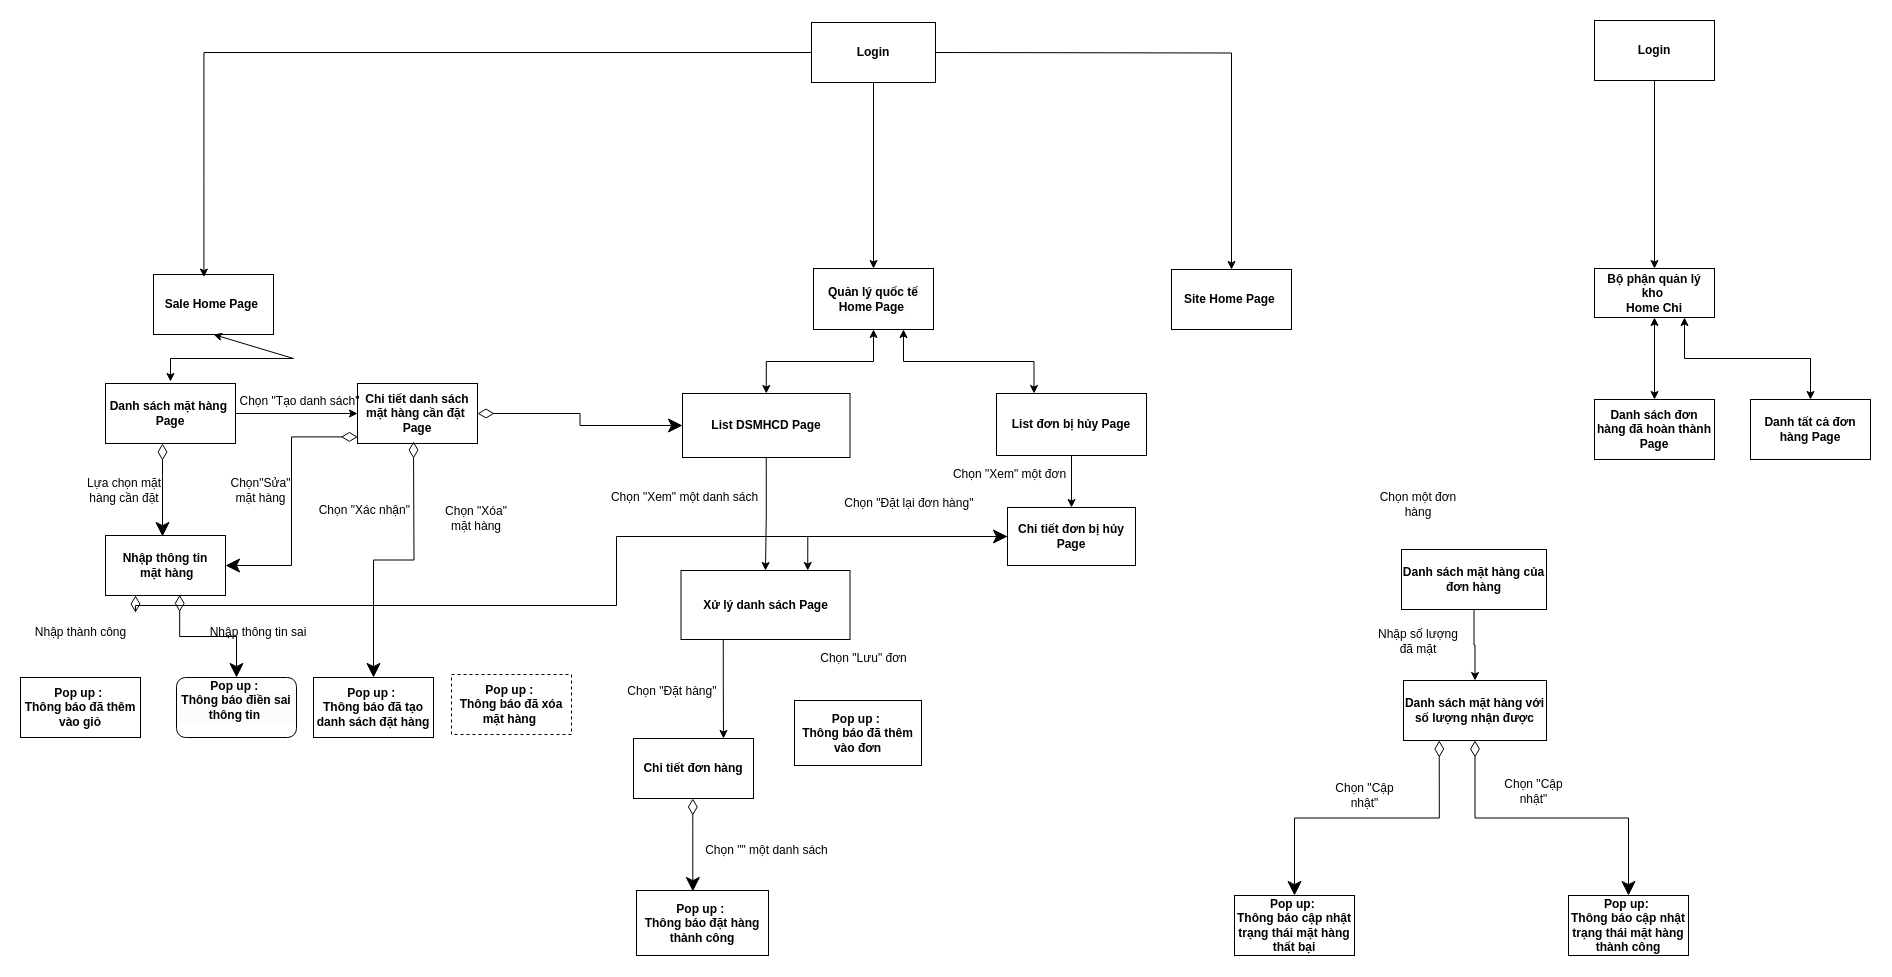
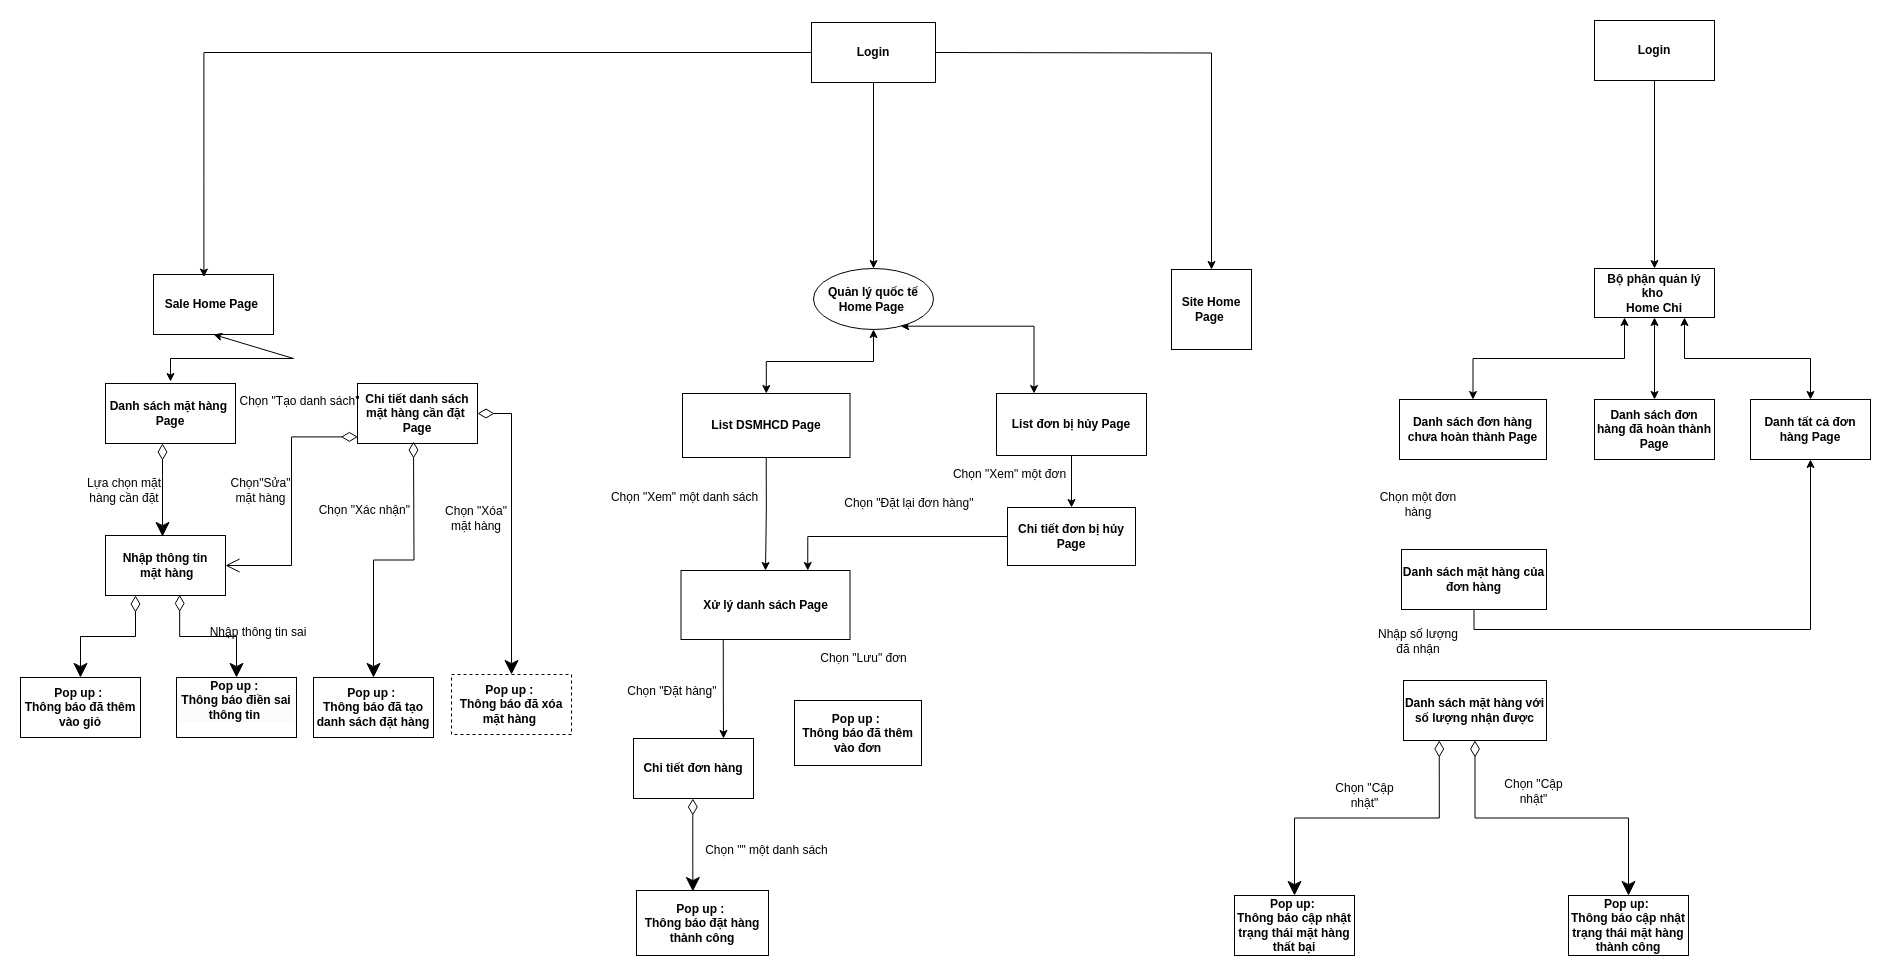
- <mxCell id="8" value="&lt;b&gt;&lt;br&gt;&lt;span style=&quot;color: rgb(0, 0, 0); font-family: Helvetica; font-size: 12px; font-style: normal; font-variant-ligatures: normal; font-variant-caps: normal; letter-spacing: normal; orphans: 2; text-align: center; text-indent: 0px; text-transform: none; widows: 2; word-spacing: 0px; -webkit-text-stroke-width: 0px; white-space: normal; background-color: rgb(251, 251, 251); text-decoration-thickness: initial; text-decoration-style: initial; text-decoration-color: initial; float: none; display: inline !important;&quot;&gt;Quản lý quốc tế Home Page&amp;nbsp;&lt;/span&gt;&lt;/b&gt;&lt;div&gt;&lt;br&gt;&lt;/div&gt;" style="rounded=0;whiteSpace=wrap;html=1;" parent="1" vertex="1"><mxGeometry x="813" y="268" width="120" height="61" as="geometry" /></mxCell>
+ <mxCell id="8" value="&lt;b&gt;&lt;br&gt;&lt;span style=&quot;color: rgb(0, 0, 0); font-family: Helvetica; font-size: 12px; font-style: normal; font-variant-ligatures: normal; font-variant-caps: normal; letter-spacing: normal; orphans: 2; text-align: center; text-indent: 0px; text-transform: none; widows: 2; word-spacing: 0px; -webkit-text-stroke-width: 0px; white-space: normal; background-color: rgb(251, 251, 251); text-decoration-thickness: initial; text-decoration-style: initial; text-decoration-color: initial; float: none; display: inline !important;&quot;&gt;Quản lý quốc tế Home Page&amp;nbsp;&lt;/span&gt;&lt;/b&gt;&lt;div&gt;&lt;br&gt;&lt;/div&gt;" style="ellipse;whiteSpace=wrap;html=1;" parent="1" vertex="1"><mxGeometry x="813" y="268" width="120" height="61" as="geometry" /></mxCell>
- <mxCell id="5" value="&lt;b&gt;&lt;br&gt;Site Home Page&amp;nbsp;&lt;/b&gt;&lt;div&gt;&lt;br&gt;&lt;/div&gt;" style="rounded=0;whiteSpace=wrap;html=1;" parent="1" vertex="1"><mxGeometry x="1171" y="269" width="120" height="60" as="geometry" /></mxCell>
+ <mxCell id="5" value="&lt;b&gt;&lt;br&gt;Site Home Page&amp;nbsp;&lt;/b&gt;&lt;div&gt;&lt;br&gt;&lt;/div&gt;" style="rounded=0;whiteSpace=wrap;html=1;" parent="1" vertex="1"><mxGeometry x="1171" y="269" width="80" height="80" as="geometry" /></mxCell>
+ <mxCell id="16" style="edgeStyle=orthogonalEdgeStyle;rounded=0;orthogonalLoop=1;jettySize=auto;html=1;exitX=0.5;exitY=0;exitDx=0;exitDy=0;entryX=0.25;entryY=1;entryDx=0;entryDy=0;startArrow=classic;startFill=1;" edge="1" parent="1" source="17" target="9"><mxGeometry relative="1" as="geometry" /></mxCell>
- <mxCell id="10" style="edgeStyle=orthogonalEdgeStyle;rounded=0;orthogonalLoop=1;jettySize=auto;html=1;entryX=0;entryY=0.5;entryDx=0;entryDy=0;" parent="1" source="11" target="15" edge="1"><mxGeometry relative="1" as="geometry" /></mxCell>
- <mxCell id="32" value="" style="endArrow=classic;html=1;endSize=12;startArrow=diamondThin;startSize=14;startFill=0;edgeStyle=orthogonalEdgeStyle;align=left;verticalAlign=bottom;rounded=0;exitX=1;exitY=0.5;exitDx=0;exitDy=0;endFill=1;" parent="1" source="15" target="35" edge="1"><mxGeometry x="-1" y="106" relative="1" as="geometry"><mxPoint x="603" y="464" as="sourcePoint" /><mxPoint x="763" y="464" as="targetPoint" /><mxPoint x="-50" y="13" as="offset" /></mxGeometry></mxCell>
+ <mxCell id="32" value="" style="endArrow=classic;html=1;endSize=12;startArrow=diamondThin;startSize=14;startFill=0;edgeStyle=orthogonalEdgeStyle;align=left;verticalAlign=bottom;rounded=0;entryX=0.5;entryY=0;entryDx=0;entryDy=0;exitX=1;exitY=0.5;exitDx=0;exitDy=0;endFill=1;" parent="1" source="15" target="25" edge="1"><mxGeometry x="-1" y="106" relative="1" as="geometry"><mxPoint x="603" y="464" as="sourcePoint" /><mxPoint x="763" y="464" as="targetPoint" /><mxPoint x="-50" y="13" as="offset" /></mxGeometry></mxCell>
+ <mxCell id="17" value="&lt;b&gt;Danh sách đơn hàng chưa hoàn thành Page&lt;/b&gt;" style="rounded=0;whiteSpace=wrap;html=1;" parent="1" vertex="1"><mxGeometry x="1399" y="399" width="147" height="60" as="geometry" /></mxCell>
- <mxCell id="33" value="" style="endArrow=classic;html=1;endSize=12;startArrow=diamondThin;startSize=14;startFill=0;edgeStyle=orthogonalEdgeStyle;align=left;verticalAlign=bottom;rounded=0;entryX=1;entryY=0.5;entryDx=0;entryDy=0;exitX=0.003;exitY=0.89;exitDx=0;exitDy=0;exitPerimeter=0;endFill=1;" parent="1" source="15" target="12" edge="1"><mxGeometry x="-1" y="218" relative="1" as="geometry"><mxPoint x="325" y="494" as="sourcePoint" /><mxPoint x="534" y="545" as="targetPoint" /><mxPoint x="-218" y="211" as="offset" /></mxGeometry></mxCell>
+ <mxCell id="33" value="" style="endArrow=open;html=1;endSize=12;startArrow=diamondThin;startSize=14;startFill=0;edgeStyle=orthogonalEdgeStyle;align=left;verticalAlign=bottom;rounded=0;entryX=1;entryY=0.5;entryDx=0;entryDy=0;exitX=0.003;exitY=0.89;exitDx=0;exitDy=0;exitPerimeter=0;endFill=1;" parent="1" source="15" target="12" edge="1"><mxGeometry x="-1" y="218" relative="1" as="geometry"><mxPoint x="325" y="494" as="sourcePoint" /><mxPoint x="534" y="545" as="targetPoint" /><mxPoint x="-218" y="211" as="offset" /></mxGeometry></mxCell>
- <mxCell id="23" value="" style="endArrow=classic;html=1;endSize=12;startArrow=diamondThin;startSize=14;startFill=0;edgeStyle=orthogonalEdgeStyle;align=left;verticalAlign=bottom;rounded=0;exitX=0.25;exitY=1;exitDx=0;exitDy=0;endFill=1;" parent="1" source="12" target="63" edge="1"><mxGeometry x="-0.097" y="-138" relative="1" as="geometry"><mxPoint x="38" y="422" as="sourcePoint" /><mxPoint x="-2" y="483" as="targetPoint" /><mxPoint x="79" y="-125" as="offset" /></mxGeometry></mxCell>
+ <mxCell id="23" value="" style="endArrow=classic;html=1;endSize=12;startArrow=diamondThin;startSize=14;startFill=0;edgeStyle=orthogonalEdgeStyle;align=left;verticalAlign=bottom;rounded=0;exitX=0.25;exitY=1;exitDx=0;exitDy=0;endFill=1;" parent="1" source="12" target="13" edge="1"><mxGeometry x="-0.097" y="-138" relative="1" as="geometry"><mxPoint x="38" y="422" as="sourcePoint" /><mxPoint x="-2" y="483" as="targetPoint" /><mxPoint x="79" y="-125" as="offset" /></mxGeometry></mxCell>
- <mxCell id="28" value="Nhập thành công" style="text;html=1;strokeColor=none;fillColor=none;align=center;verticalAlign=middle;whiteSpace=wrap;overflow=hidden;" parent="1" vertex="1"><mxGeometry x="29.5" y="615" width="101" height="34" as="geometry" /></mxCell>
- <mxCell id="49" value="Nhập số lượng đã mặt" style="text;html=1;align=center;verticalAlign=middle;whiteSpace=wrap;rounded=0;" parent="1" vertex="1"><mxGeometry x="1375" y="626" width="86" height="30" as="geometry" /></mxCell>
+ <mxCell id="49" value="Nhập số lượng đã nhận" style="text;html=1;align=center;verticalAlign=middle;whiteSpace=wrap;rounded=0;" parent="1" vertex="1"><mxGeometry x="1375" y="626" width="86" height="30" as="geometry" /></mxCell>
- <mxCell id="45" style="edgeStyle=orthogonalEdgeStyle;rounded=0;orthogonalLoop=1;jettySize=auto;html=1;exitX=0.5;exitY=1;exitDx=0;exitDy=0;" parent="1" source="46" target="48" edge="1"><mxGeometry relative="1" as="geometry" /></mxCell>
+ <mxCell id="45" style="edgeStyle=orthogonalEdgeStyle;rounded=0;orthogonalLoop=1;jettySize=auto;html=1;exitX=0.5;exitY=1;exitDx=0;exitDy=0;" parent="1" source="46" target="21" edge="1"><mxGeometry relative="1" as="geometry" /></mxCell>
- <mxCell id="14" value="&#10;&lt;b style=&quot;forced-color-adjust: none; color: rgb(0, 0, 0); font-family: Helvetica; font-size: 12px; font-style: normal; font-variant-ligatures: normal; font-variant-caps: normal; letter-spacing: normal; orphans: 2; text-align: center; text-indent: 0px; text-transform: none; widows: 2; word-spacing: 0px; -webkit-text-stroke-width: 0px; white-space: normal; background-color: rgb(251, 251, 251); text-decoration-thickness: initial; text-decoration-style: initial; text-decoration-color: initial;&quot;&gt;Pop up :&amp;nbsp;&lt;/b&gt;&lt;div style=&quot;forced-color-adjust: none; color: rgb(0, 0, 0); font-family: Helvetica; font-size: 12px; font-style: normal; font-variant-ligatures: normal; font-variant-caps: normal; font-weight: 400; letter-spacing: normal; orphans: 2; text-align: center; text-indent: 0px; text-transform: none; widows: 2; word-spacing: 0px; -webkit-text-stroke-width: 0px; white-space: normal; background-color: rgb(251, 251, 251); text-decoration-thickness: initial; text-decoration-style: initial; text-decoration-color: initial;&quot;&gt;&lt;b style=&quot;forced-color-adjust: none;&quot;&gt;Thông báo điền sai thông tin&amp;nbsp;&lt;/b&gt;&lt;/div&gt;&#10;&#10;" style="whiteSpace=wrap;html=1;rounded=1;" parent="1" vertex="1"><mxGeometry x="176" y="677" width="120" height="60" as="geometry" /></mxCell>
+ <mxCell id="14" value="&#10;&lt;b style=&quot;forced-color-adjust: none; color: rgb(0, 0, 0); font-family: Helvetica; font-size: 12px; font-style: normal; font-variant-ligatures: normal; font-variant-caps: normal; letter-spacing: normal; orphans: 2; text-align: center; text-indent: 0px; text-transform: none; widows: 2; word-spacing: 0px; -webkit-text-stroke-width: 0px; white-space: normal; background-color: rgb(251, 251, 251); text-decoration-thickness: initial; text-decoration-style: initial; text-decoration-color: initial;&quot;&gt;Pop up :&amp;nbsp;&lt;/b&gt;&lt;div style=&quot;forced-color-adjust: none; color: rgb(0, 0, 0); font-family: Helvetica; font-size: 12px; font-style: normal; font-variant-ligatures: normal; font-variant-caps: normal; font-weight: 400; letter-spacing: normal; orphans: 2; text-align: center; text-indent: 0px; text-transform: none; widows: 2; word-spacing: 0px; -webkit-text-stroke-width: 0px; white-space: normal; background-color: rgb(251, 251, 251); text-decoration-thickness: initial; text-decoration-style: initial; text-decoration-color: initial;&quot;&gt;&lt;b style=&quot;forced-color-adjust: none;&quot;&gt;Thông báo điền sai thông tin&amp;nbsp;&lt;/b&gt;&lt;/div&gt;&#10;&#10;" style="rounded=0;whiteSpace=wrap;html=1;" parent="1" vertex="1"><mxGeometry x="176" y="677" width="120" height="60" as="geometry" /></mxCell>
